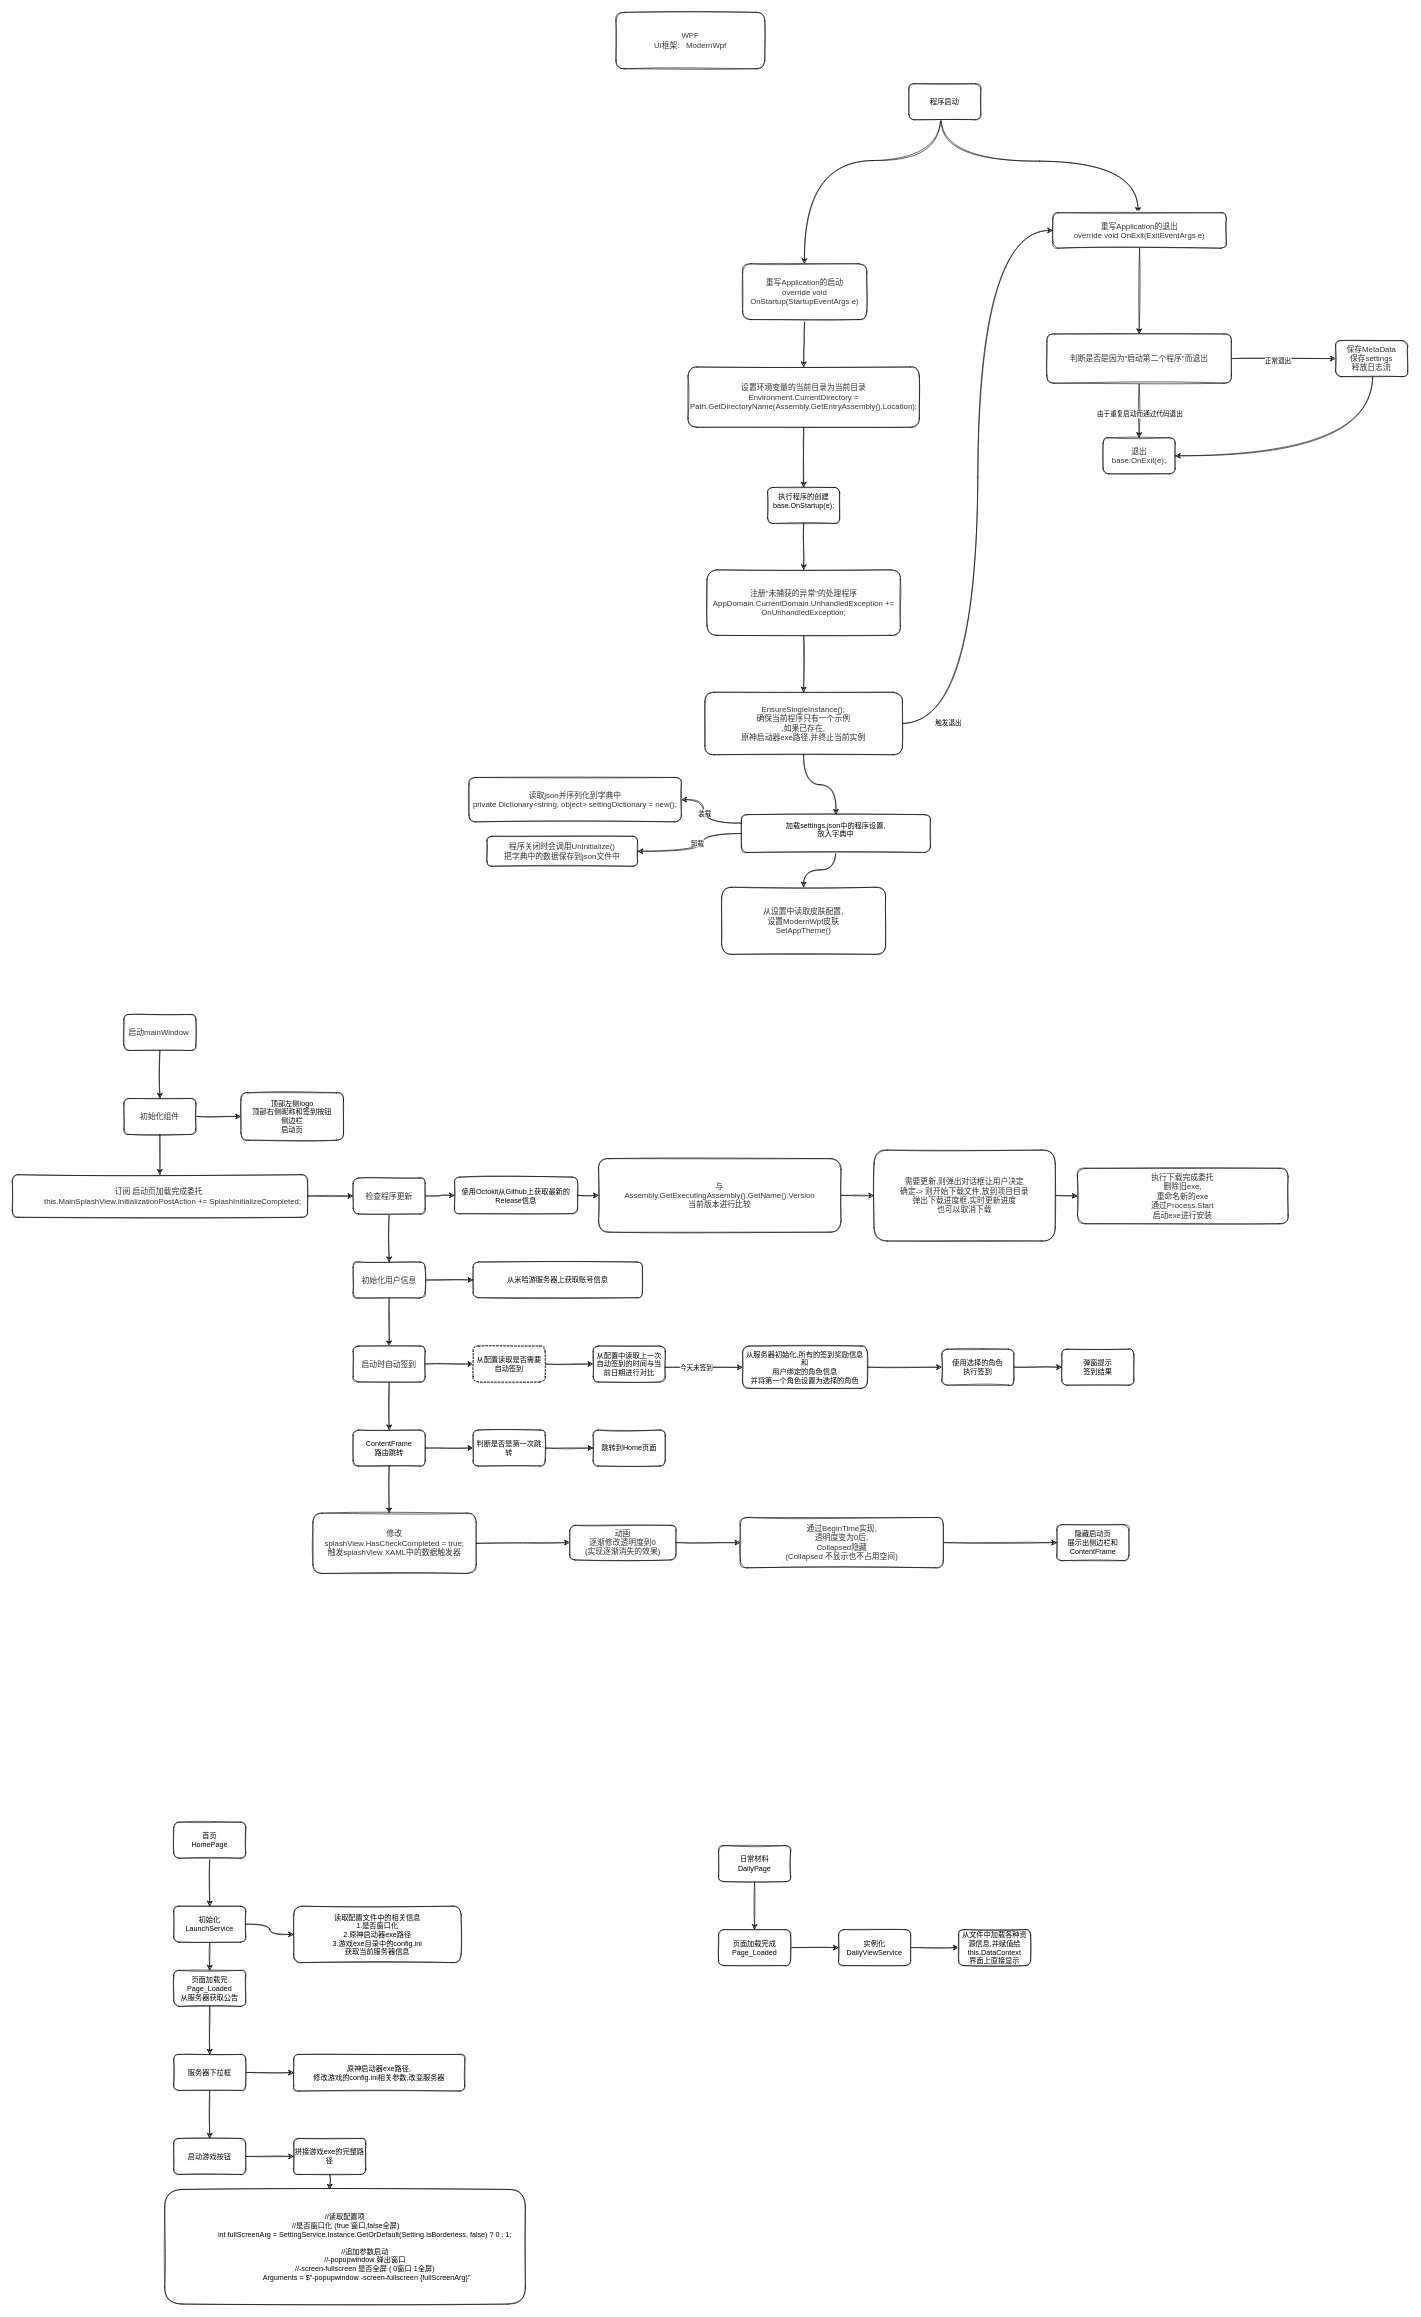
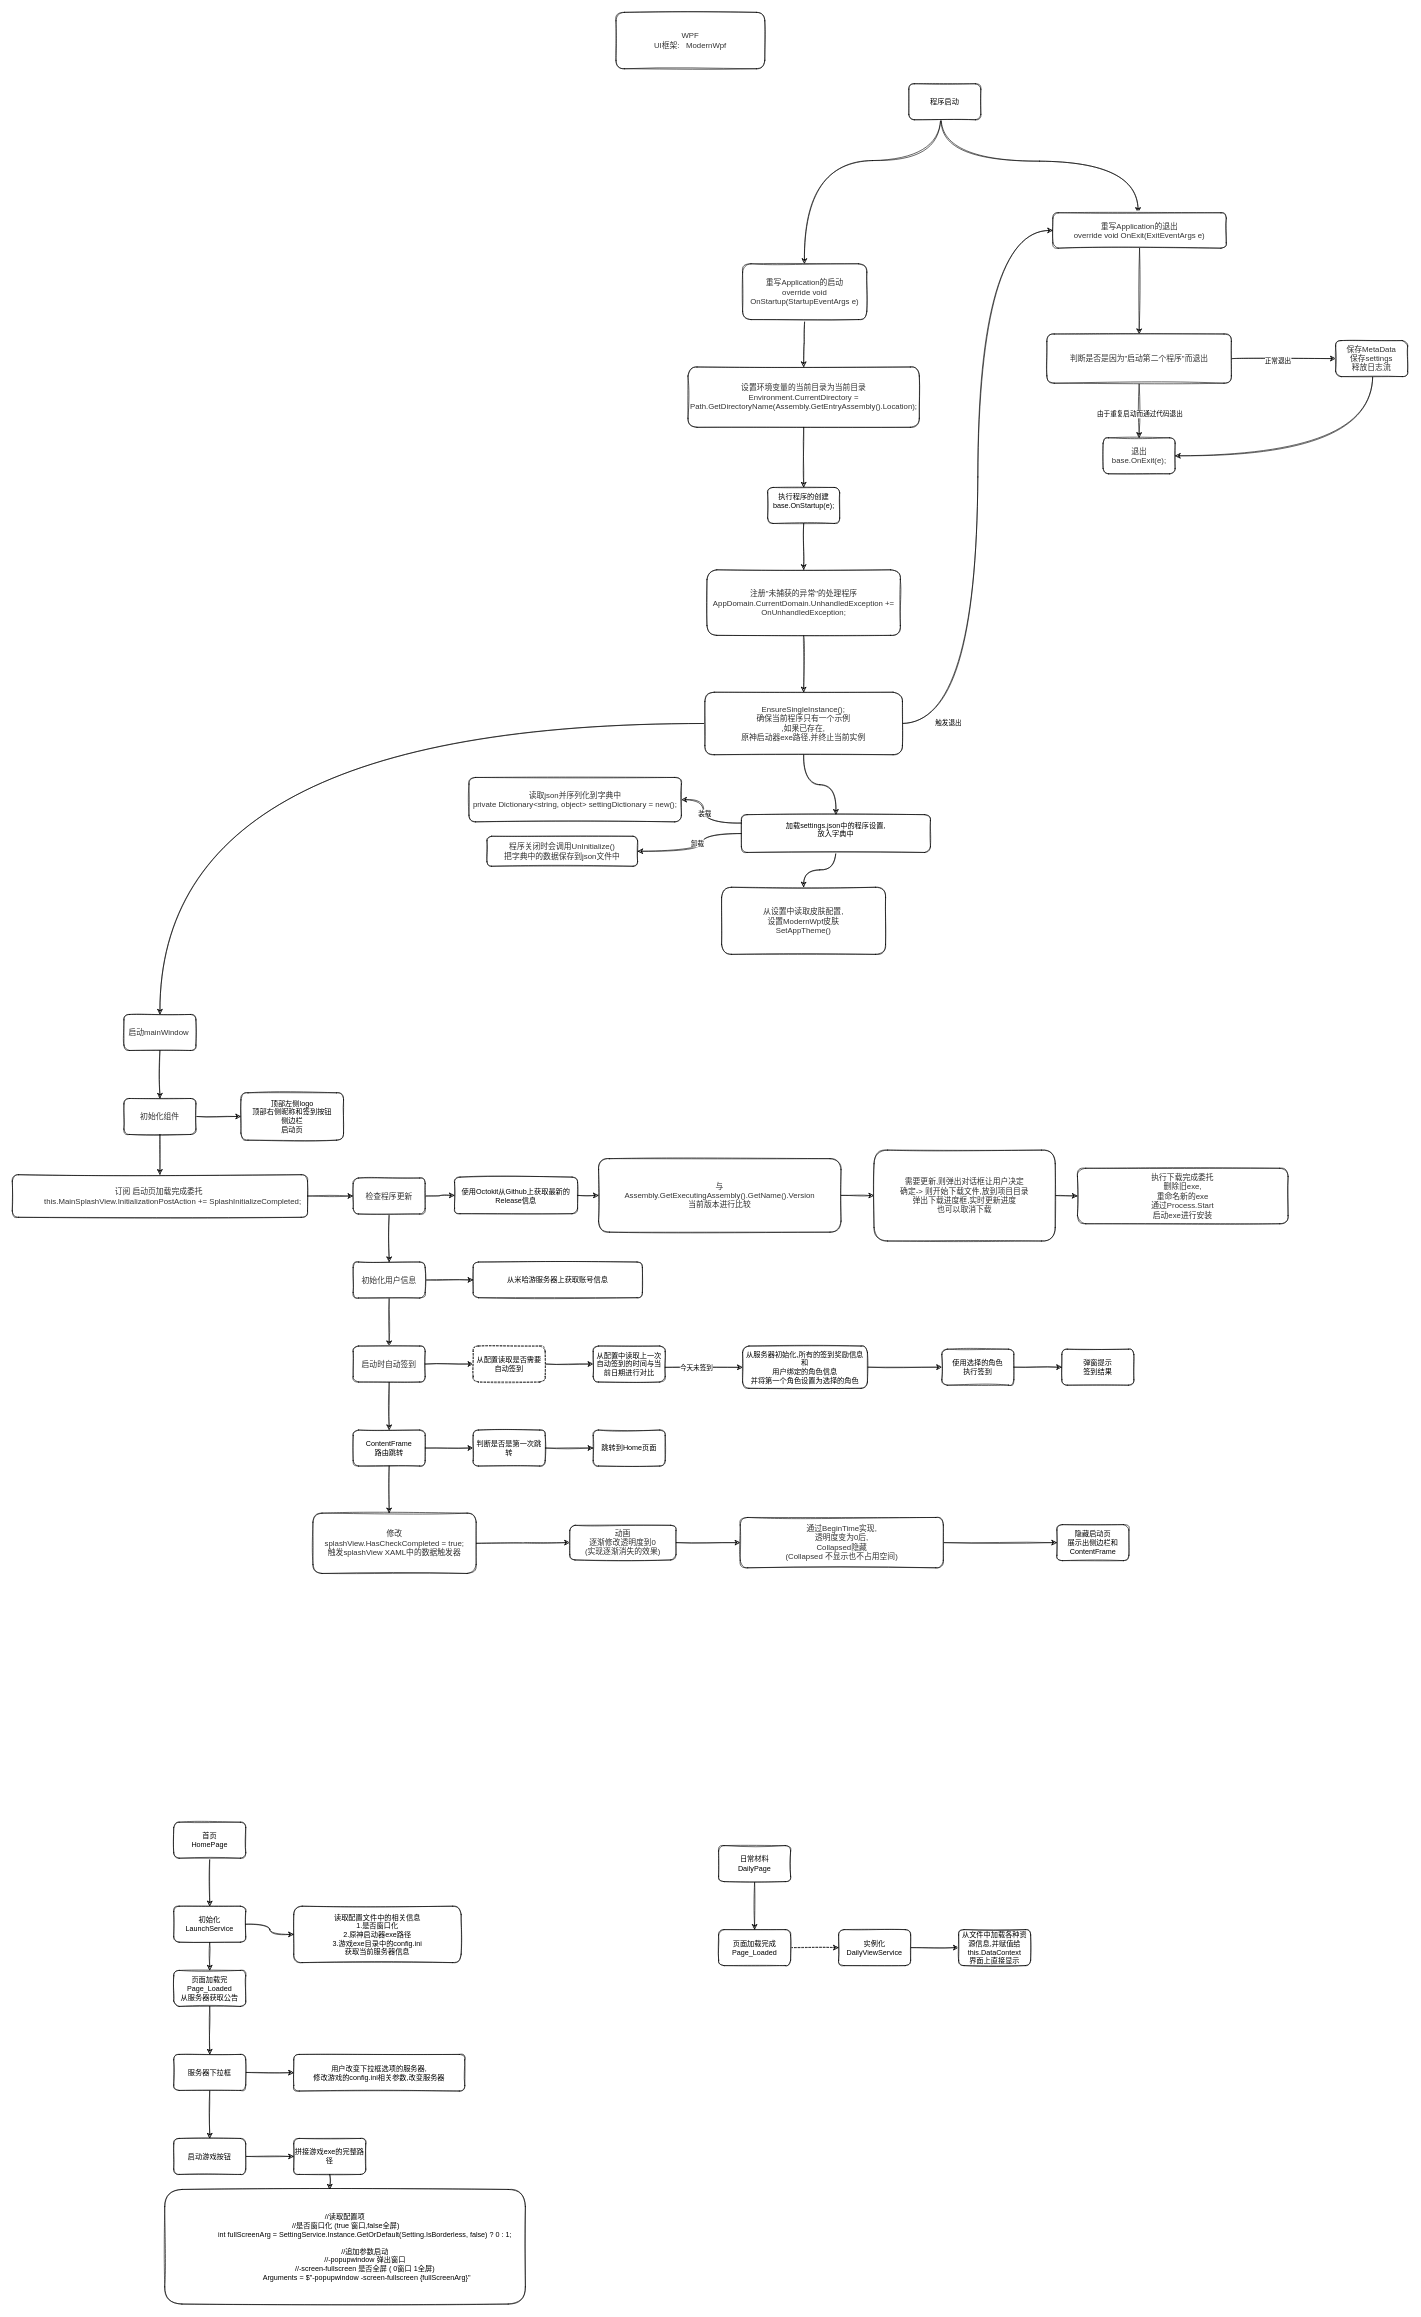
+ <mxCell id="14" value="" style="edgeStyle=orthogonalEdgeStyle;orthogonalLoop=1;jettySize=auto;html=1;curved=1;sketch=1;" edge="1" parent="1" source="17" target="28"><mxGeometry relative="1" as="geometry" /></mxCell>
- <mxCell id="105" value="" style="edgeStyle=elbowEdgeStyle;curved=1;rounded=0;sketch=1;orthogonalLoop=1;jettySize=auto;html=1;" edge="1" parent="1" source="106" target="108"><mxGeometry relative="1" as="geometry" /></mxCell>
+ <mxCell id="105" value="" style="edgeStyle=elbowEdgeStyle;curved=1;rounded=0;sketch=1;orthogonalLoop=1;jettySize=auto;html=1;dashed=1;" edge="1" parent="1" source="106" target="108"><mxGeometry relative="1" as="geometry" /></mxCell>
- <mxCell id="97" value="原神启动器exe路径,&lt;br&gt;修改游戏的config.ini相关参数,改变服务器" style="whiteSpace=wrap;html=1;rounded=1;sketch=1;" vertex="1" parent="1"><mxGeometry x="489" y="3423" width="285" height="61" as="geometry" /></mxCell>
+ <mxCell id="97" value="用户改变下拉框选项的服务器,&lt;br&gt;修改游戏的config.ini相关参数,改变服务器" style="whiteSpace=wrap;html=1;rounded=1;sketch=1;" vertex="1" parent="1"><mxGeometry x="489" y="3423" width="285" height="61" as="geometry" /></mxCell>
